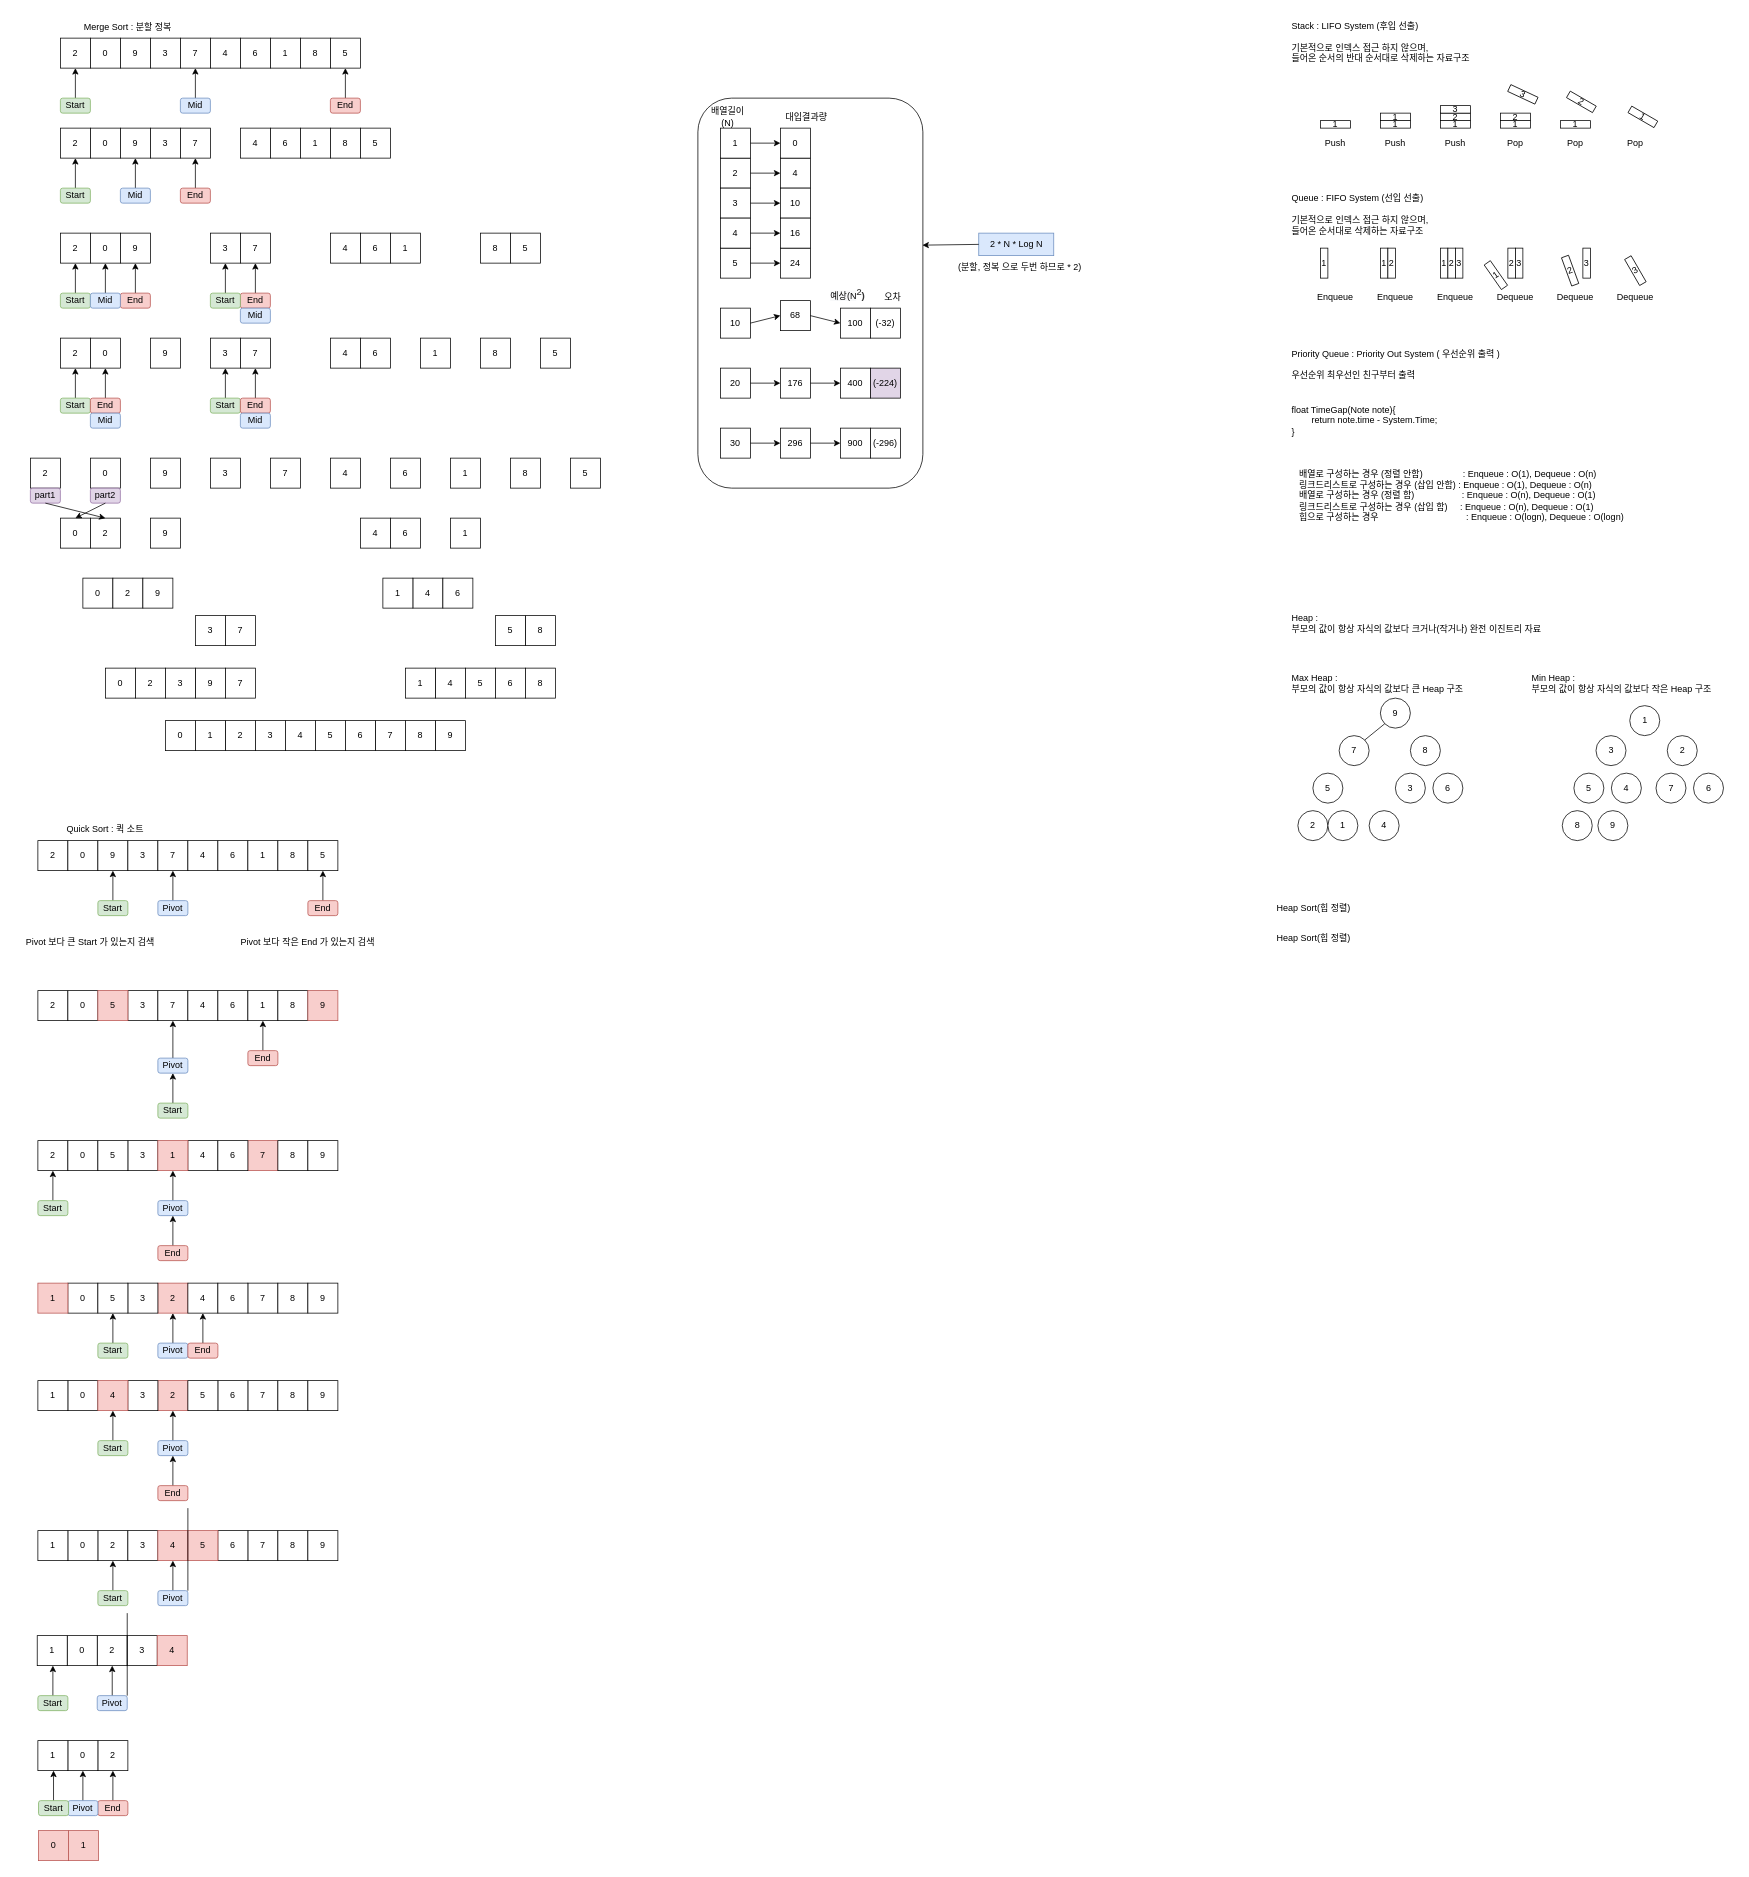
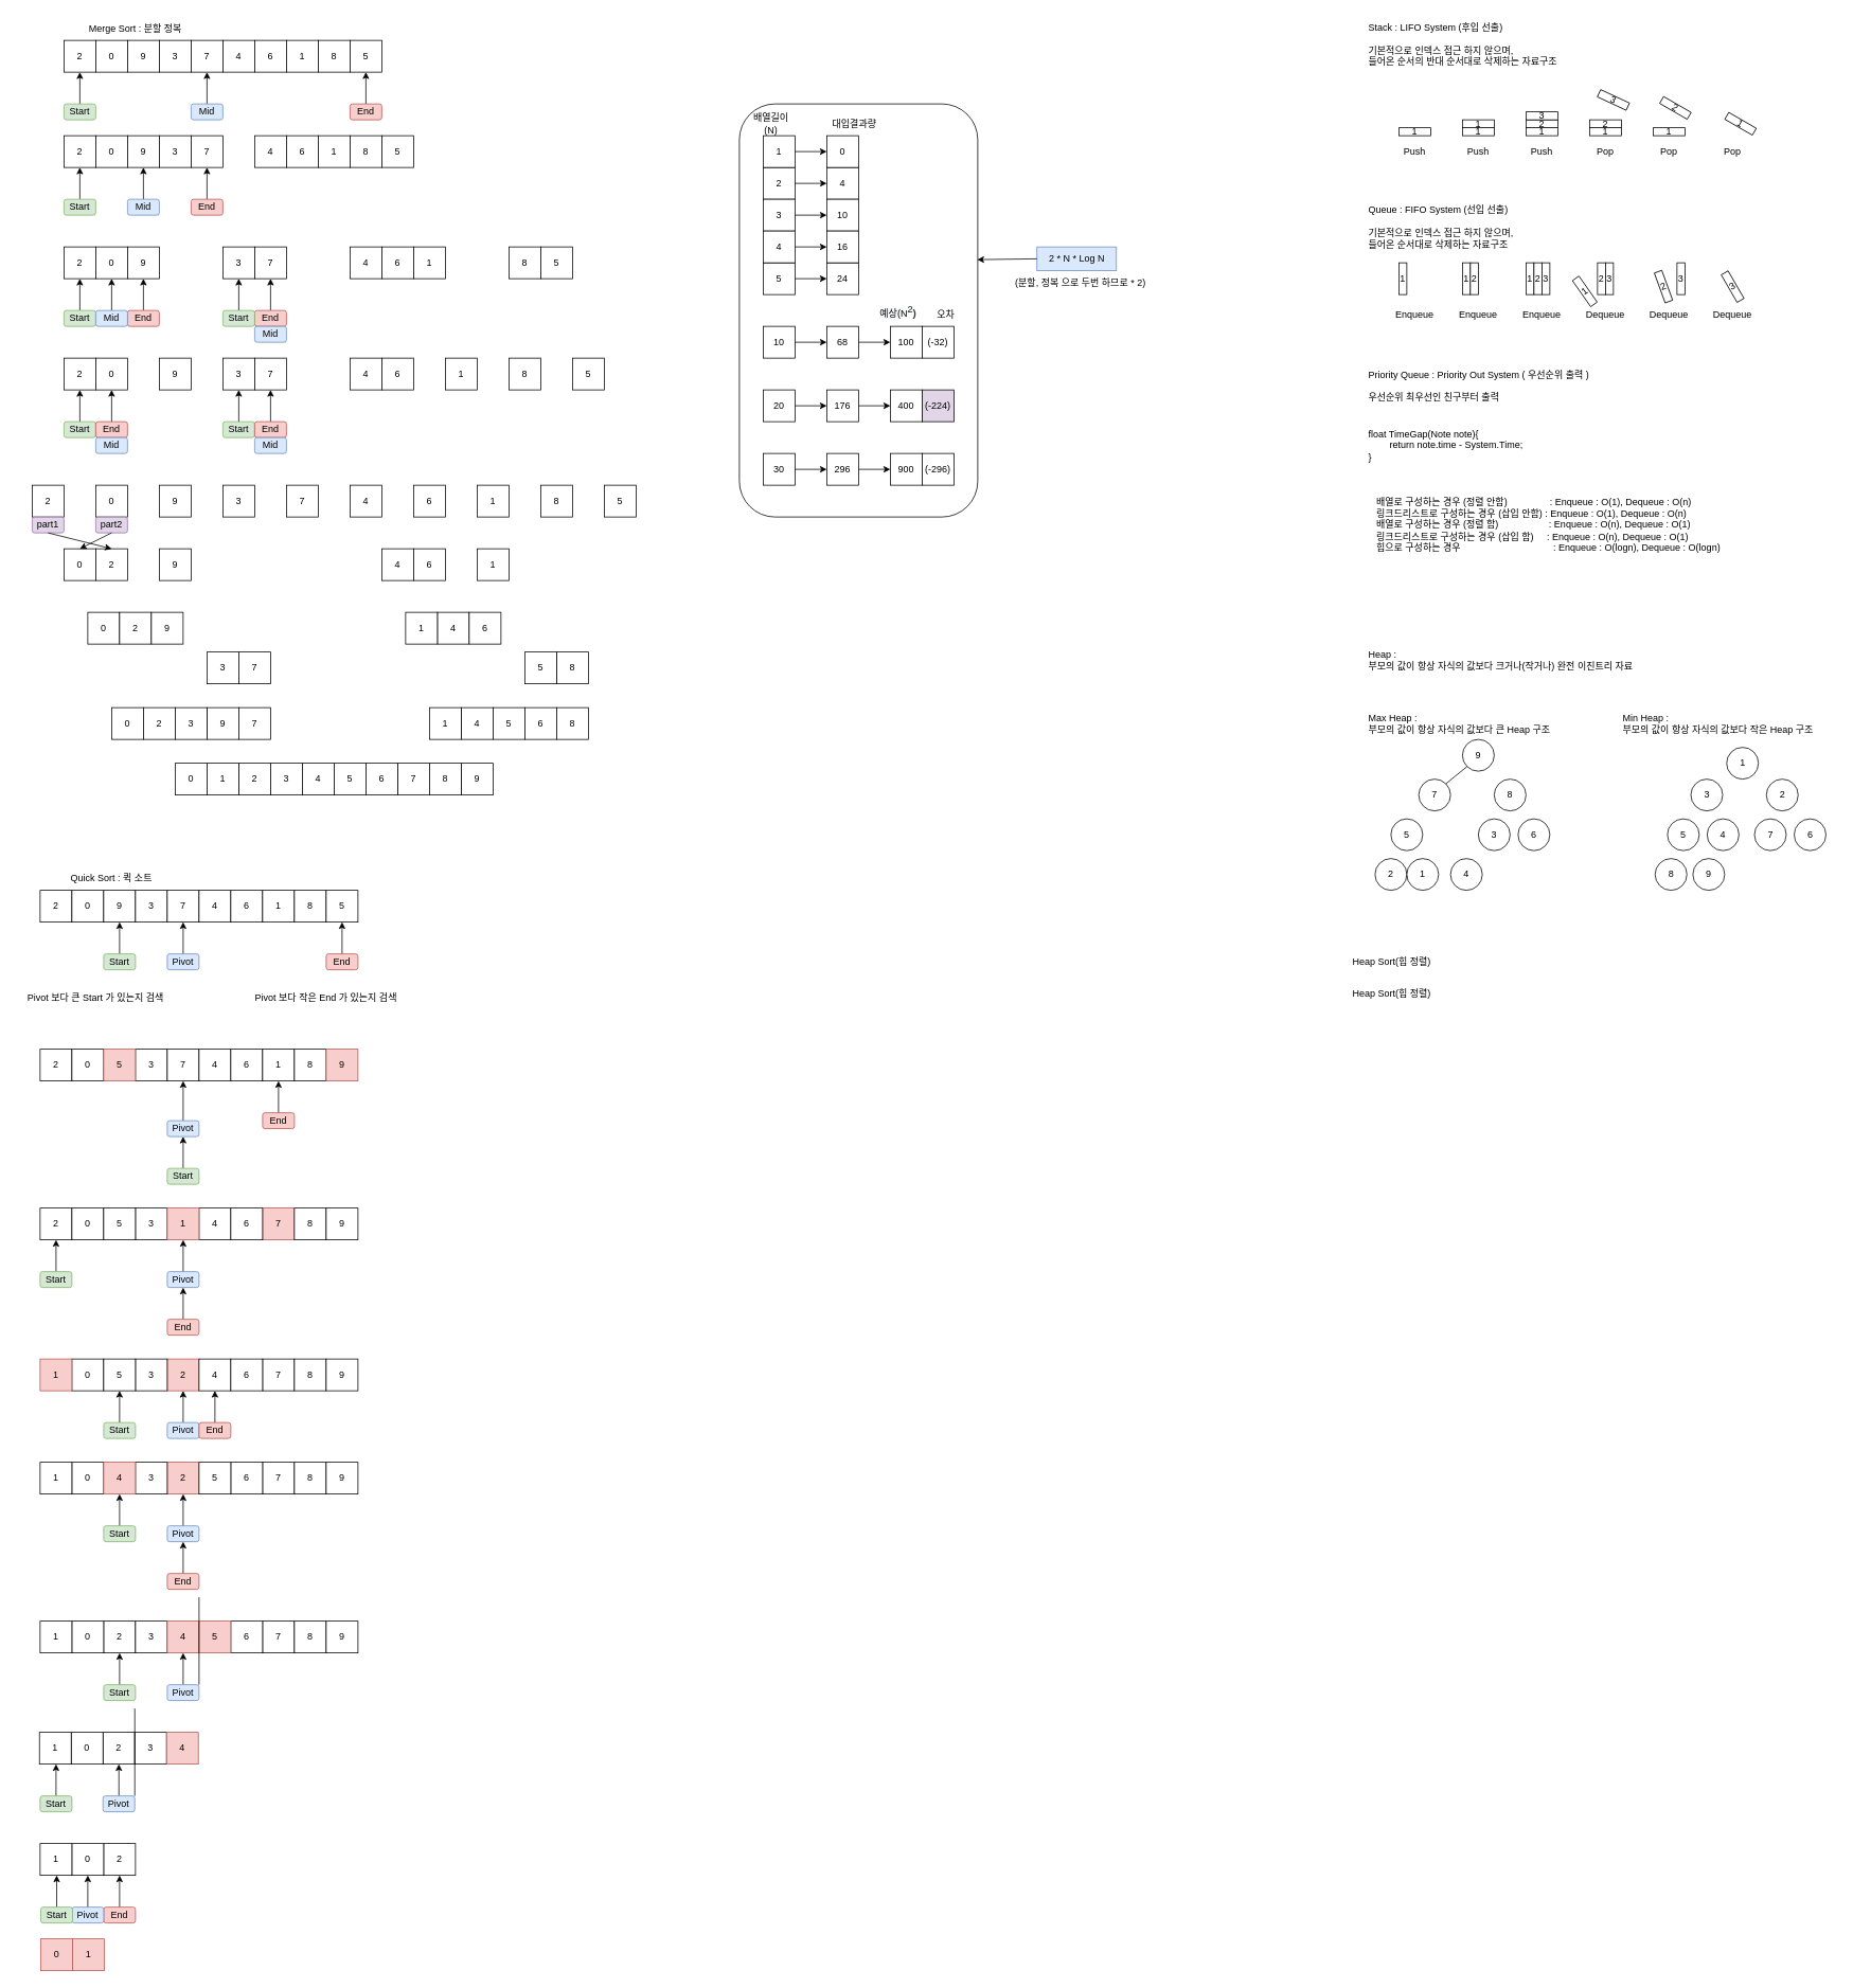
- <mxCell id="131" value="68" style="rounded=0;whiteSpace=wrap;html=1;" parent="1" vertex="1"><mxGeometry x="1040" y="400" width="40" height="40" as="geometry" /></mxCell>
+ <mxCell id="131" value="68" style="rounded=0;whiteSpace=wrap;html=1;" parent="1" vertex="1"><mxGeometry x="1040" y="410" width="40" height="40" as="geometry" /></mxCell>
